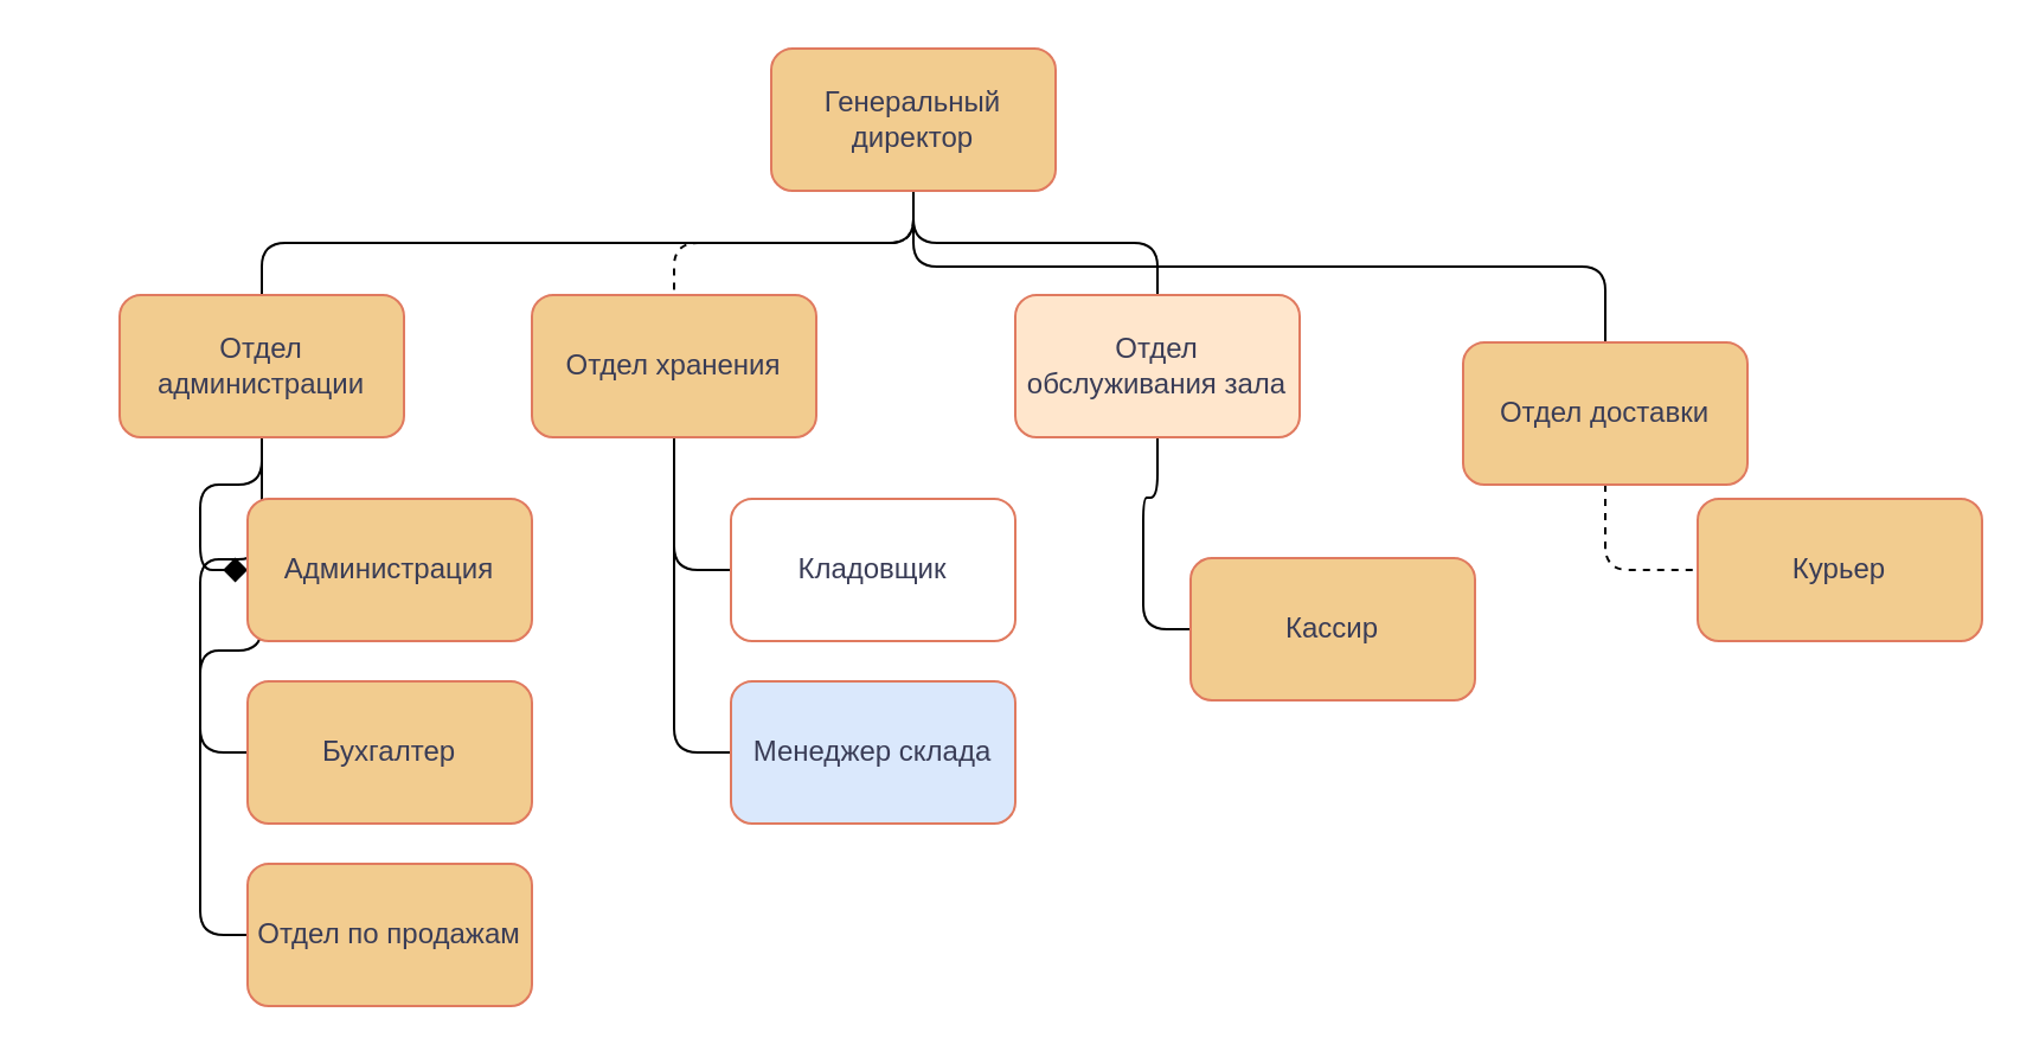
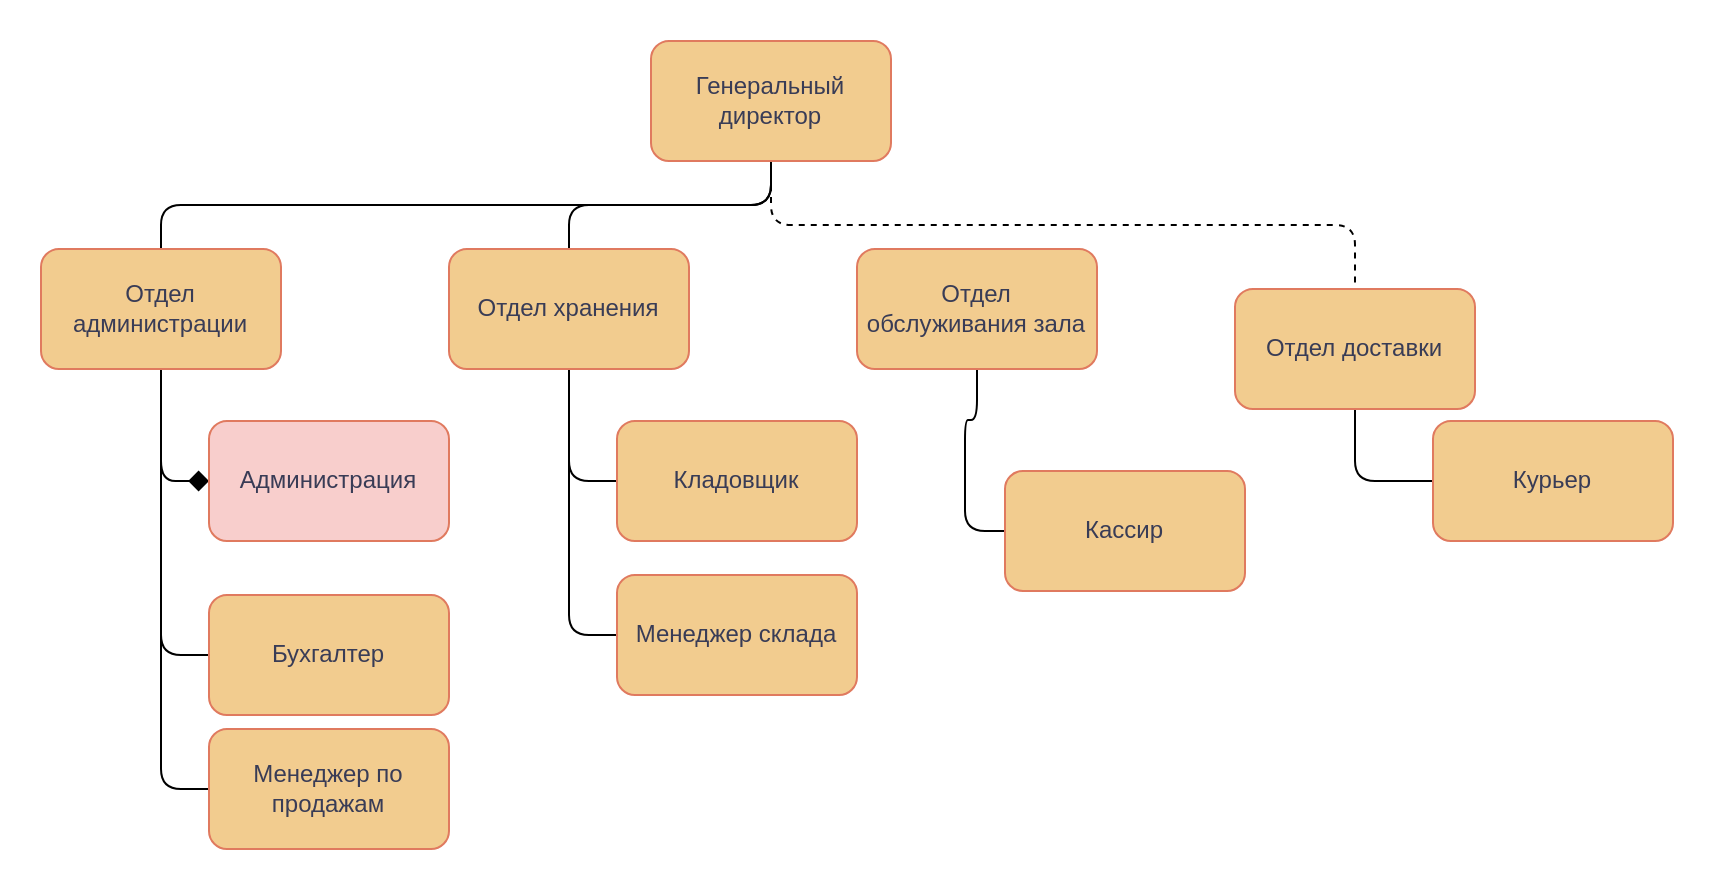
- <mxCell id="4" style="edgeStyle=orthogonalEdgeStyle;rounded=1;orthogonalLoop=1;jettySize=auto;html=1;exitX=0.5;exitY=1;exitDx=0;exitDy=0;entryX=0.5;entryY=0;entryDx=0;entryDy=0;fontSize=12;startSize=8;endSize=8;endArrow=none;startFill=0;labelBackgroundColor=none;fontColor=default;" edge="1" parent="1" source="6" target="15"><mxGeometry relative="1" as="geometry" /></mxCell>
- <mxCell id="5" style="edgeStyle=orthogonalEdgeStyle;rounded=1;orthogonalLoop=1;jettySize=auto;html=1;exitX=0.5;exitY=1;exitDx=0;exitDy=0;entryX=0.5;entryY=0;entryDx=0;entryDy=0;fontSize=12;startSize=8;endSize=8;endArrow=none;startFill=0;labelBackgroundColor=none;fontColor=default;" edge="1" parent="1" source="6" target="23"><mxGeometry relative="1" as="geometry" /></mxCell>
+ <mxCell id="5" style="edgeStyle=orthogonalEdgeStyle;rounded=1;orthogonalLoop=1;jettySize=auto;html=1;exitX=0.5;exitY=1;exitDx=0;exitDy=0;entryX=0.5;entryY=0;entryDx=0;entryDy=0;fontSize=12;startSize=8;endSize=8;endArrow=none;startFill=0;labelBackgroundColor=none;fontColor=default;dashed=1;" edge="1" parent="1" source="6" target="23"><mxGeometry relative="1" as="geometry" /></mxCell>
- <mxCell id="3" style="edgeStyle=orthogonalEdgeStyle;rounded=1;orthogonalLoop=1;jettySize=auto;html=1;exitX=0.5;exitY=1;exitDx=0;exitDy=0;entryX=0.5;entryY=0;entryDx=0;entryDy=0;fontSize=12;startSize=8;endSize=8;endArrow=none;startFill=0;labelBackgroundColor=none;fontColor=default;dashed=1;" edge="1" parent="1" source="6" target="13"><mxGeometry relative="1" as="geometry" /></mxCell>
+ <mxCell id="3" style="edgeStyle=orthogonalEdgeStyle;rounded=1;orthogonalLoop=1;jettySize=auto;html=1;exitX=0.5;exitY=1;exitDx=0;exitDy=0;entryX=0.5;entryY=0;entryDx=0;entryDy=0;fontSize=12;startSize=8;endSize=8;endArrow=none;startFill=0;labelBackgroundColor=none;fontColor=default;" edge="1" parent="1" source="6" target="13"><mxGeometry relative="1" as="geometry" /></mxCell>
- <mxCell id="10" value="Отдел администрации" style="rounded=1;whiteSpace=wrap;html=1;labelBackgroundColor=none;fillColor=#F2CC8F;strokeColor=#E07A5F;fontColor=#393C56;" vertex="1" parent="1"><mxGeometry x="50" y="124" width="120" height="60" as="geometry" /></mxCell>
+ <mxCell id="10" value="Отдел администрации" style="rounded=1;whiteSpace=wrap;html=1;labelBackgroundColor=none;fillColor=#F2CC8F;strokeColor=#E07A5F;fontColor=#393C56;" vertex="1" parent="1"><mxGeometry x="20" y="124" width="120" height="60" as="geometry" /></mxCell>
- <mxCell id="15" value="Отдел обслуживания зала" style="rounded=1;whiteSpace=wrap;html=1;labelBackgroundColor=none;fillColor=#ffe6cc;strokeColor=#E07A5F;fontColor=#393C56;" vertex="1" parent="1"><mxGeometry x="428" y="124" width="120" height="60" as="geometry" /></mxCell>
+ <mxCell id="15" value="Отдел обслуживания зала" style="rounded=1;whiteSpace=wrap;html=1;labelBackgroundColor=none;fillColor=#F2CC8F;strokeColor=#E07A5F;fontColor=#393C56;" vertex="1" parent="1"><mxGeometry x="428" y="124" width="120" height="60" as="geometry" /></mxCell>
- <mxCell id="22" style="edgeStyle=orthogonalEdgeStyle;rounded=1;orthogonalLoop=1;jettySize=auto;html=1;exitX=0.5;exitY=1;exitDx=0;exitDy=0;entryX=0;entryY=0.5;entryDx=0;entryDy=0;fontSize=12;startSize=8;endSize=8;endArrow=none;startFill=0;labelBackgroundColor=none;fontColor=default;dashed=1;" edge="1" parent="1" source="23" target="24"><mxGeometry relative="1" as="geometry" /></mxCell>
+ <mxCell id="22" style="edgeStyle=orthogonalEdgeStyle;rounded=1;orthogonalLoop=1;jettySize=auto;html=1;exitX=0.5;exitY=1;exitDx=0;exitDy=0;entryX=0;entryY=0.5;entryDx=0;entryDy=0;fontSize=12;startSize=8;endSize=8;endArrow=none;startFill=0;labelBackgroundColor=none;fontColor=default;" edge="1" parent="1" source="23" target="24"><mxGeometry relative="1" as="geometry" /></mxCell>
- <mxCell id="16" value="Администрация" style="rounded=1;whiteSpace=wrap;html=1;labelBackgroundColor=none;fillColor=#F2CC8F;strokeColor=#E07A5F;fontColor=#393C56;" vertex="1" parent="1"><mxGeometry x="104" y="210" width="120" height="60" as="geometry" /></mxCell>
+ <mxCell id="16" value="Администрация" style="rounded=1;whiteSpace=wrap;html=1;labelBackgroundColor=none;fillColor=#f8cecc;strokeColor=#E07A5F;fontColor=#393C56;" vertex="1" parent="1"><mxGeometry x="104" y="210" width="120" height="60" as="geometry" /></mxCell>
- <mxCell id="19" value="Кладовщик" style="rounded=1;whiteSpace=wrap;html=1;labelBackgroundColor=none;fillColor=#ffffff;strokeColor=#E07A5F;fontColor=#393C56;" vertex="1" parent="1"><mxGeometry x="308" y="210" width="120" height="60" as="geometry" /></mxCell>
+ <mxCell id="19" value="Кладовщик" style="rounded=1;whiteSpace=wrap;html=1;labelBackgroundColor=none;fillColor=#F2CC8F;strokeColor=#E07A5F;fontColor=#393C56;" vertex="1" parent="1"><mxGeometry x="308" y="210" width="120" height="60" as="geometry" /></mxCell>
- <mxCell id="17" value="Бухгалтер" style="rounded=1;whiteSpace=wrap;html=1;labelBackgroundColor=none;fillColor=#F2CC8F;strokeColor=#E07A5F;fontColor=#393C56;" vertex="1" parent="1"><mxGeometry x="104" y="287" width="120" height="60" as="geometry" /></mxCell>
+ <mxCell id="17" value="Бухгалтер" style="rounded=1;whiteSpace=wrap;html=1;labelBackgroundColor=none;fillColor=#F2CC8F;strokeColor=#E07A5F;fontColor=#393C56;" vertex="1" parent="1"><mxGeometry x="104" y="297" width="120" height="60" as="geometry" /></mxCell>
- <mxCell id="20" value="Менеджер склада" style="rounded=1;whiteSpace=wrap;html=1;labelBackgroundColor=none;fillColor=#dae8fc;strokeColor=#E07A5F;fontColor=#393C56;" vertex="1" parent="1"><mxGeometry x="308" y="287" width="120" height="60" as="geometry" /></mxCell>
+ <mxCell id="20" value="Менеджер склада" style="rounded=1;whiteSpace=wrap;html=1;labelBackgroundColor=none;fillColor=#F2CC8F;strokeColor=#E07A5F;fontColor=#393C56;" vertex="1" parent="1"><mxGeometry x="308" y="287" width="120" height="60" as="geometry" /></mxCell>
- <mxCell id="18" value="Отдел по продажам" style="rounded=1;whiteSpace=wrap;html=1;labelBackgroundColor=none;fillColor=#F2CC8F;strokeColor=#E07A5F;fontColor=#393C56;" vertex="1" parent="1"><mxGeometry x="104" y="364" width="120" height="60" as="geometry" /></mxCell>
+ <mxCell id="18" value="Менеджер по продажам" style="rounded=1;whiteSpace=wrap;html=1;labelBackgroundColor=none;fillColor=#F2CC8F;strokeColor=#E07A5F;fontColor=#393C56;" vertex="1" parent="1"><mxGeometry x="104" y="364" width="120" height="60" as="geometry" /></mxCell>
